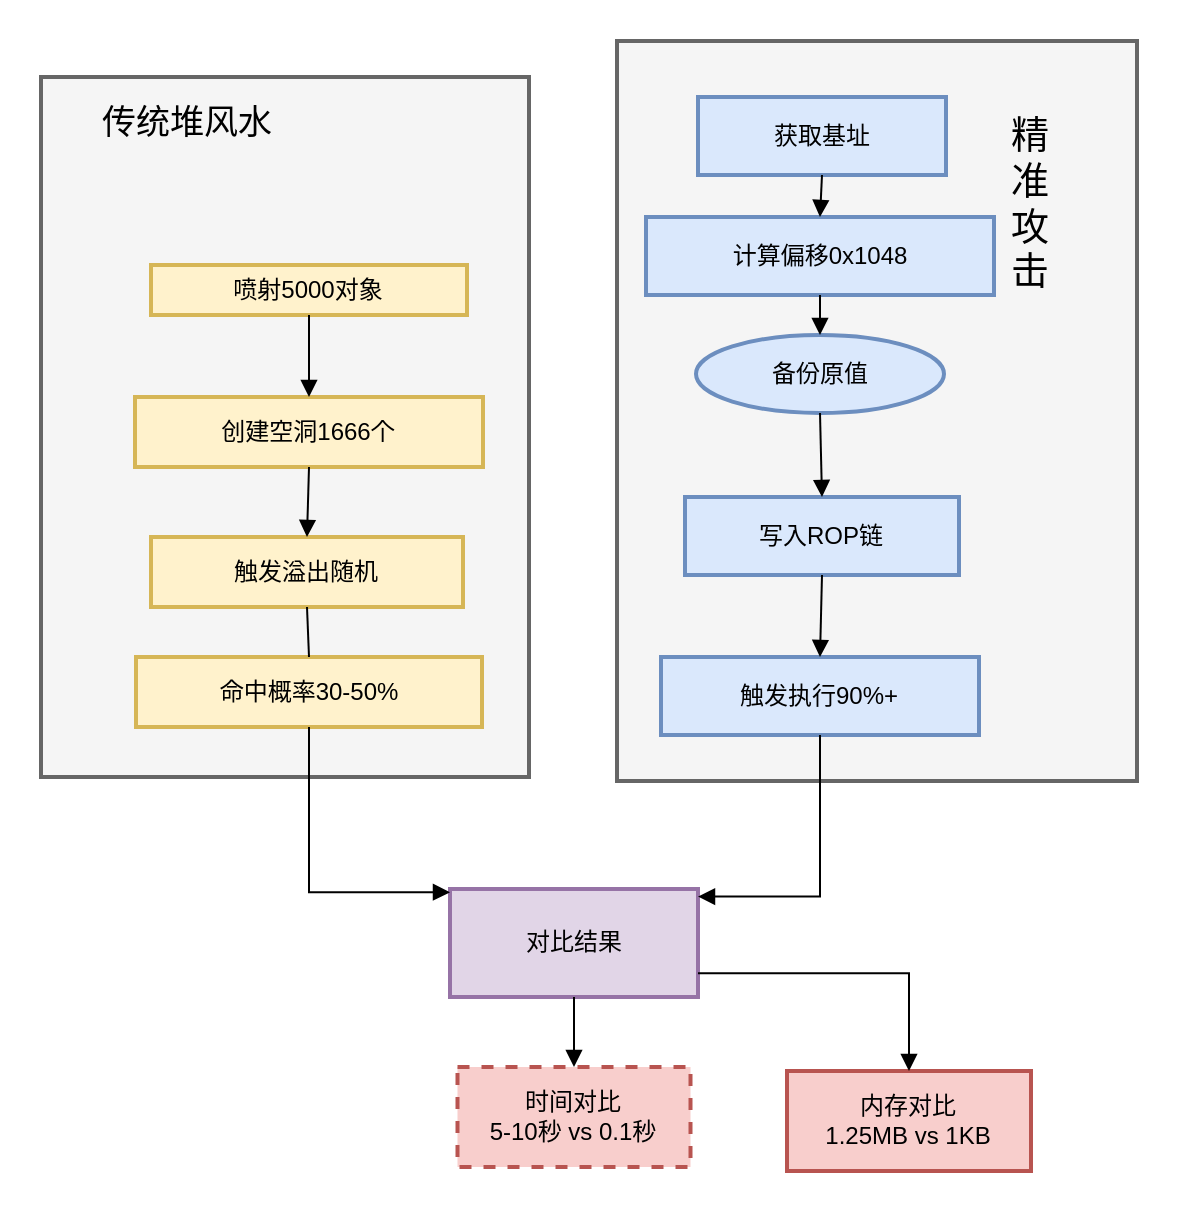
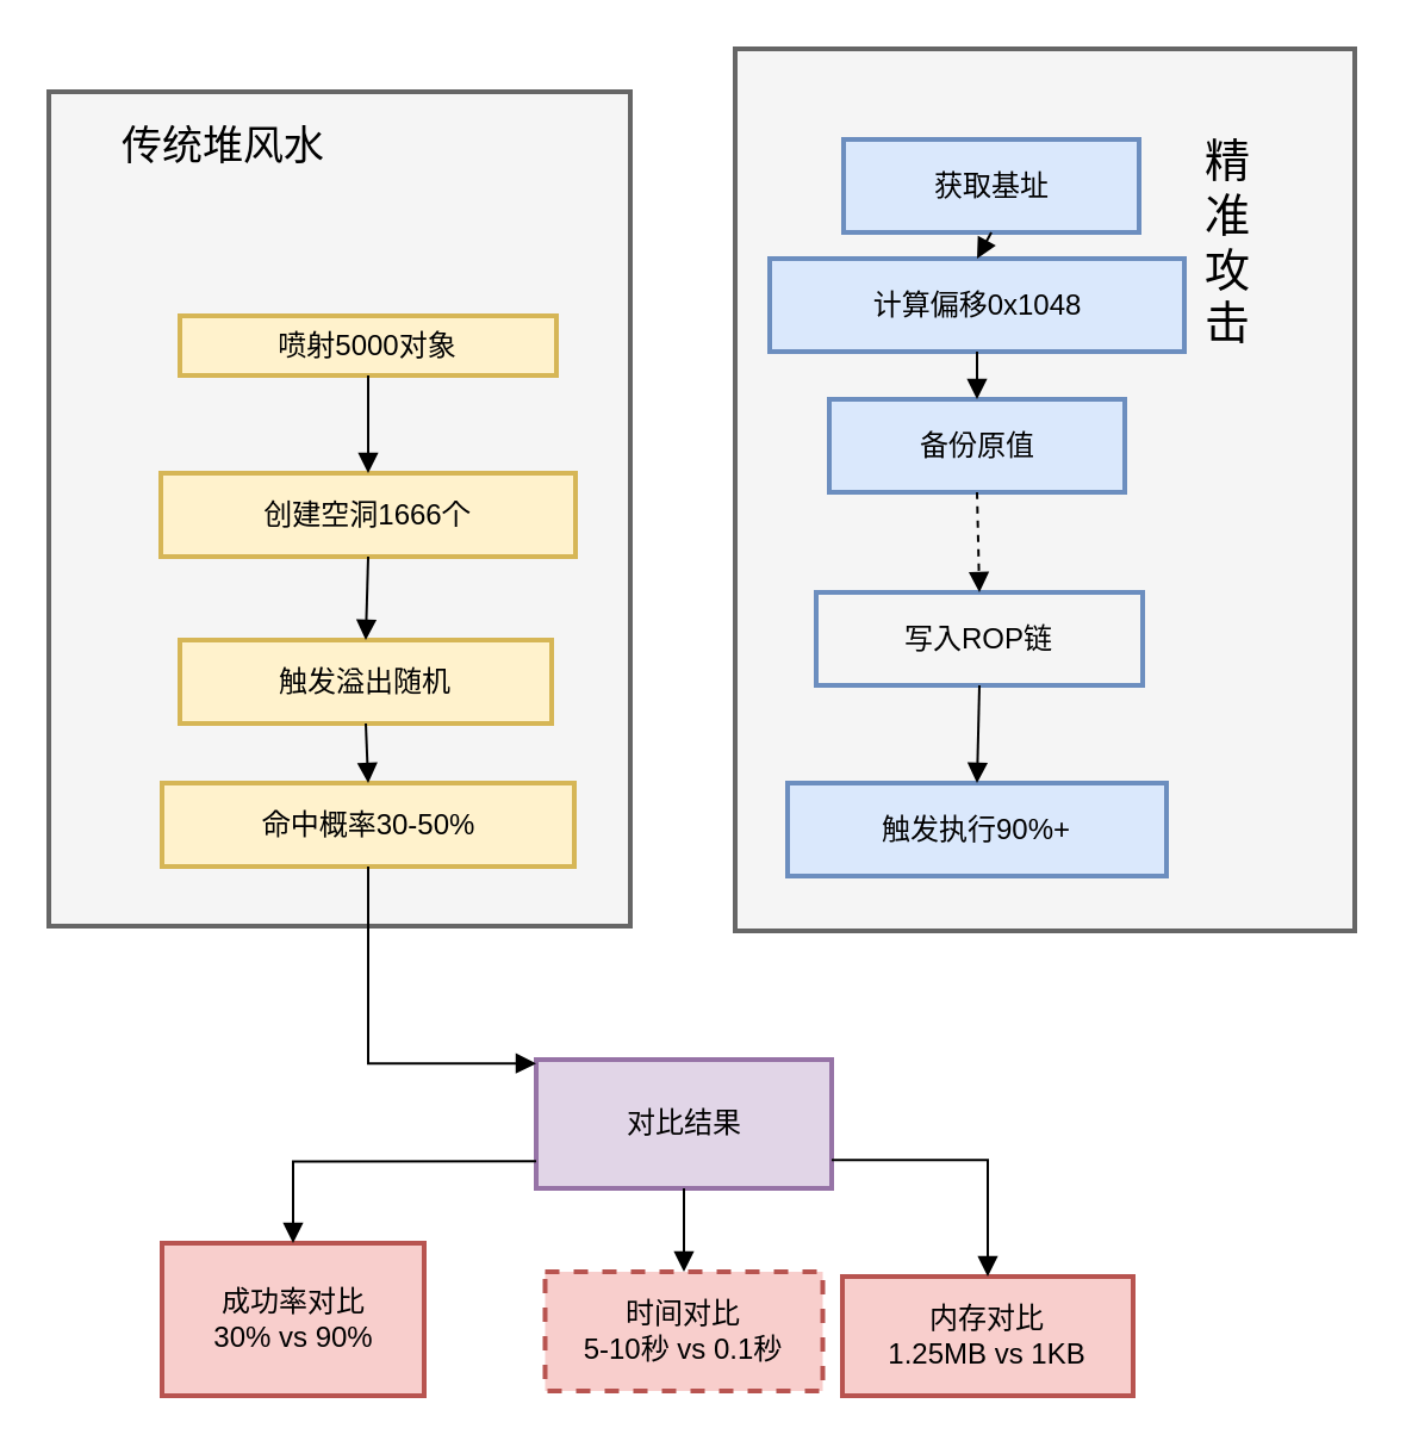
- <mxCell id="8" value="获取基址" style="whiteSpace=wrap;strokeWidth=2;fillColor=#dae8fc;strokeColor=#6c8ebf;" parent="1" vertex="1"><mxGeometry x="348.5" y="48" width="124" height="39" as="geometry" /></mxCell>
+ <mxCell id="8" value="获取基址" style="whiteSpace=wrap;strokeWidth=2;fillColor=#dae8fc;strokeColor=#6c8ebf;" parent="1" vertex="1"><mxGeometry x="353.5" y="58" width="124" height="39" as="geometry" /></mxCell>
- <mxCell id="10" value="备份原值" style="ellipse;whiteSpace=wrap;strokeWidth=2;fillColor=#dae8fc;strokeColor=#6c8ebf;" parent="1" vertex="1"><mxGeometry x="347.5" y="167" width="124" height="39" as="geometry" /></mxCell>
+ <mxCell id="10" value="备份原值" style="whiteSpace=wrap;strokeWidth=2;fillColor=#dae8fc;strokeColor=#6c8ebf;" parent="1" vertex="1"><mxGeometry x="347.5" y="167" width="124" height="39" as="geometry" /></mxCell>
- <mxCell id="22" value="" style="curved=1;startArrow=none;endArrow=block;exitX=0.5;exitY=1;entryX=0.5;entryY=0;rounded=0;" parent="1" source="10" target="11" edge="1"><mxGeometry relative="1" as="geometry"><Array as="points" /></mxGeometry></mxCell>
+ <mxCell id="22" value="" style="curved=1;startArrow=none;endArrow=block;exitX=0.5;exitY=1;entryX=0.5;entryY=0;rounded=0;dashed=1;" parent="1" source="10" target="11" edge="1"><mxGeometry relative="1" as="geometry"><Array as="points" /></mxGeometry></mxCell>
- <mxCell id="11" value="写入ROP链" style="whiteSpace=wrap;strokeWidth=2;fillColor=#dae8fc;strokeColor=#6c8ebf;" parent="1" vertex="1"><mxGeometry x="342" y="248" width="137" height="39" as="geometry" /></mxCell>
+ <mxCell id="11" value="写入ROP链" style="whiteSpace=wrap;strokeWidth=2;fillColor=#f5f5f5;strokeColor=#6c8ebf;" parent="1" vertex="1"><mxGeometry x="342" y="248" width="137" height="39" as="geometry" /></mxCell>
- <mxCell id="19" value="" style="curved=1;startArrow=none;endArrow=none;exitX=0.5;exitY=1;entryX=0.5;entryY=0;rounded=0;" parent="1" source="6" target="7" edge="1"><mxGeometry relative="1" as="geometry"><Array as="points" /></mxGeometry></mxCell>
+ <mxCell id="19" value="" style="curved=1;startArrow=none;endArrow=block;exitX=0.5;exitY=1;entryX=0.5;entryY=0;rounded=0;" parent="1" source="6" target="7" edge="1"><mxGeometry relative="1" as="geometry"><Array as="points" /></mxGeometry></mxCell>
- <mxCell id="25" value="" style="startArrow=none;endArrow=block;exitX=0.5;exitY=1;entryX=1;entryY=0.07;rounded=0;edgeStyle=orthogonalEdgeStyle;" parent="1" source="12" target="13" edge="1"><mxGeometry relative="1" as="geometry" /></mxCell>
+ <mxCell id="26" value="" style="startArrow=none;endArrow=block;exitX=0;exitY=0.79;entryX=0.5;entryY=0;rounded=0;edgeStyle=orthogonalEdgeStyle;" parent="1" source="13" target="14" edge="1"><mxGeometry relative="1" as="geometry" /></mxCell>
+ <mxCell id="14" value="成功率对比&#10;30% vs 90%" style="whiteSpace=wrap;strokeWidth=2;fillColor=#f8cecc;strokeColor=#b85450;" parent="1" vertex="1"><mxGeometry x="67.5" y="521" width="110" height="64" as="geometry" /></mxCell>
- <mxCell id="16" value="内存对比&#10;1.25MB vs 1KB" style="whiteSpace=wrap;strokeWidth=2;fillColor=#f8cecc;strokeColor=#b85450;" parent="1" vertex="1"><mxGeometry x="393" y="535" width="122" height="50" as="geometry" /></mxCell>
+ <mxCell id="16" value="内存对比&#10;1.25MB vs 1KB" style="whiteSpace=wrap;strokeWidth=2;fillColor=#f8cecc;strokeColor=#b85450;" parent="1" vertex="1"><mxGeometry x="353" y="535" width="122" height="50" as="geometry" /></mxCell>
